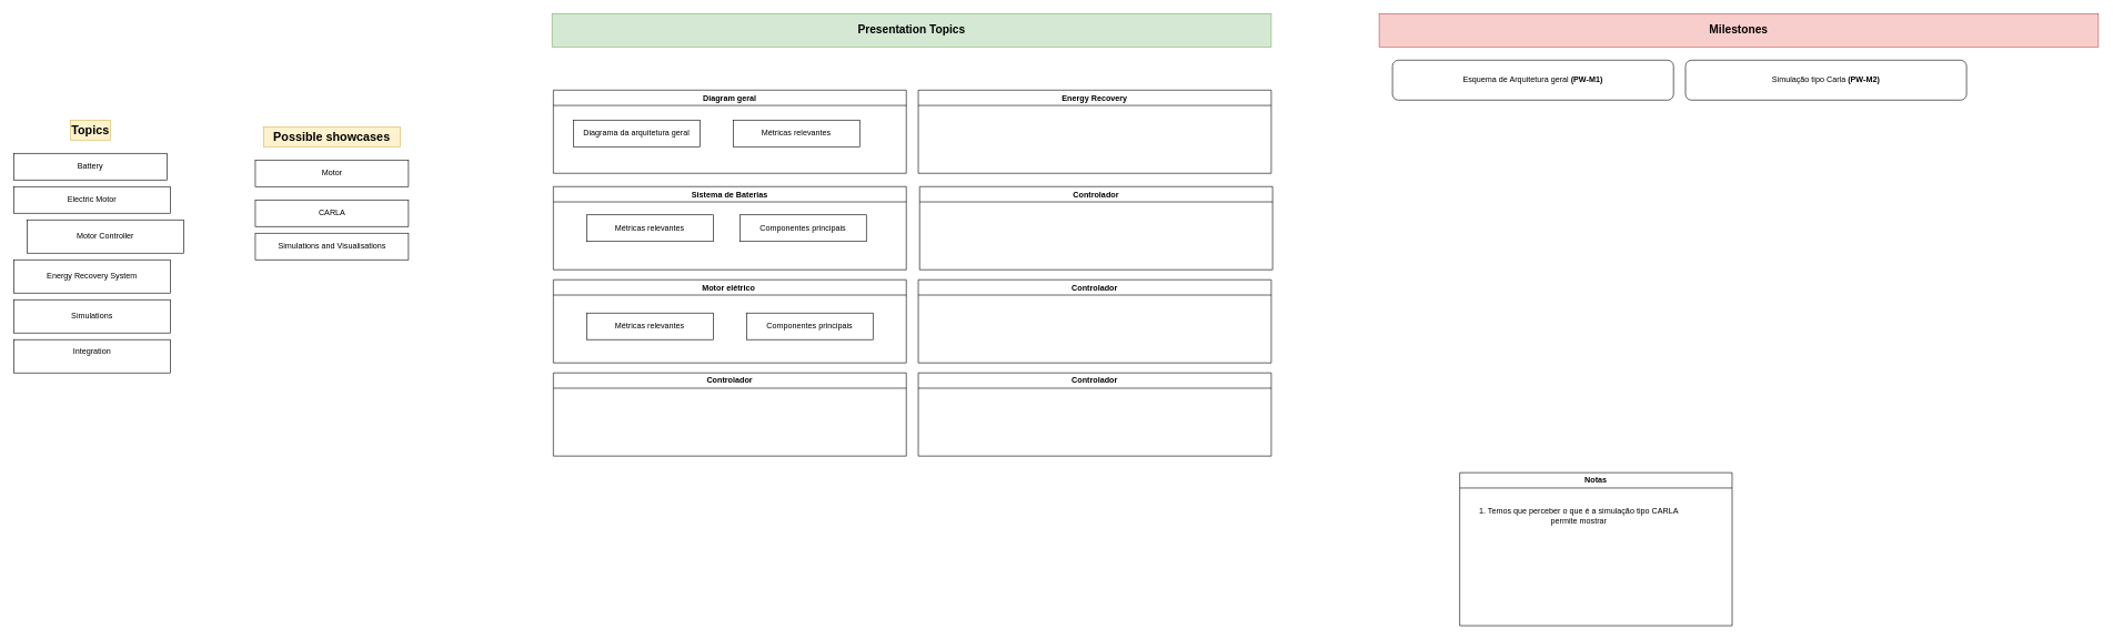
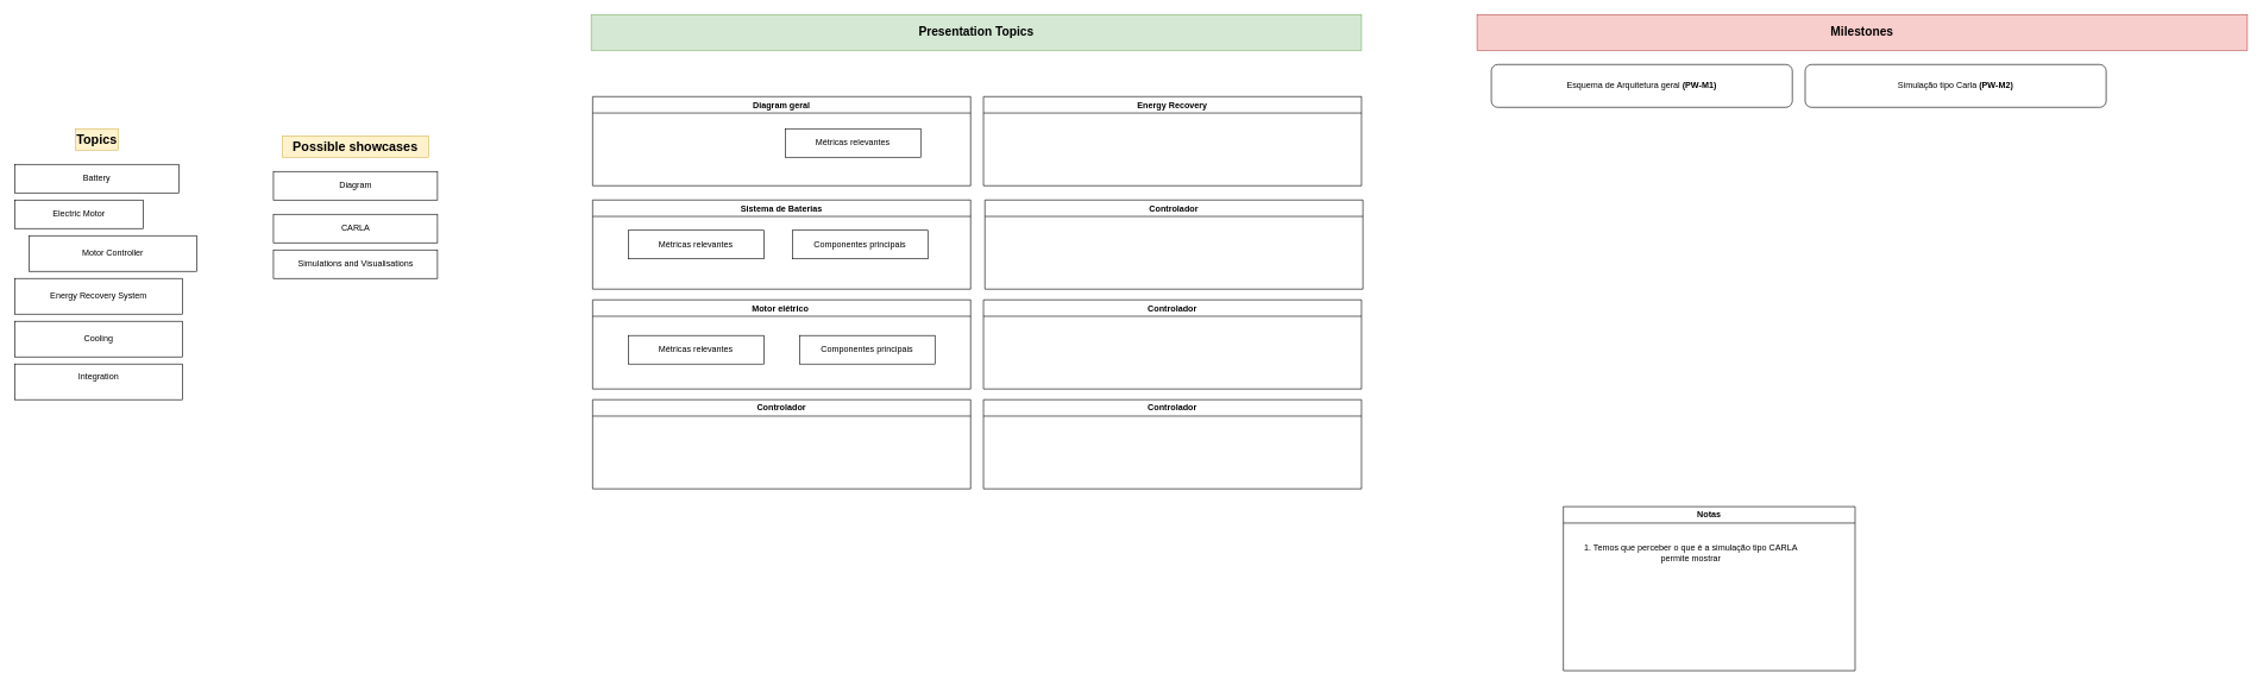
- <mxCell id="15" value="Diagrama da arquitetura geral" style="rounded=0;whiteSpace=wrap;html=1;" vertex="1" parent="14"><mxGeometry x="30" y="45" width="190" height="40" as="geometry" /></mxCell>
- <mxCell id="11" value="Motor" style="rounded=0;whiteSpace=wrap;html=1;" vertex="1" parent="1"><mxGeometry x="382.5" y="240" width="230" height="40" as="geometry" /></mxCell>
+ <mxCell id="11" value="Diagram" style="rounded=0;whiteSpace=wrap;html=1;" vertex="1" parent="1"><mxGeometry x="382.5" y="240" width="230" height="40" as="geometry" /></mxCell>
- <mxCell id="3" value="Electric Motor" style="rounded=0;whiteSpace=wrap;html=1;" vertex="1" parent="1"><mxGeometry x="20" y="280" width="235" height="40" as="geometry" /></mxCell>
+ <mxCell id="3" value="Electric Motor" style="rounded=0;whiteSpace=wrap;html=1;" vertex="1" parent="1"><mxGeometry x="20" y="280" width="180" height="40" as="geometry" /></mxCell>
- <mxCell id="8" value="Simulations" style="rounded=0;whiteSpace=wrap;html=1;" vertex="1" parent="1"><mxGeometry x="20" y="450" width="235" height="50" as="geometry" /></mxCell>
+ <mxCell id="8" value="Cooling" style="rounded=0;whiteSpace=wrap;html=1;" vertex="1" parent="1"><mxGeometry x="20" y="450" width="235" height="50" as="geometry" /></mxCell>
